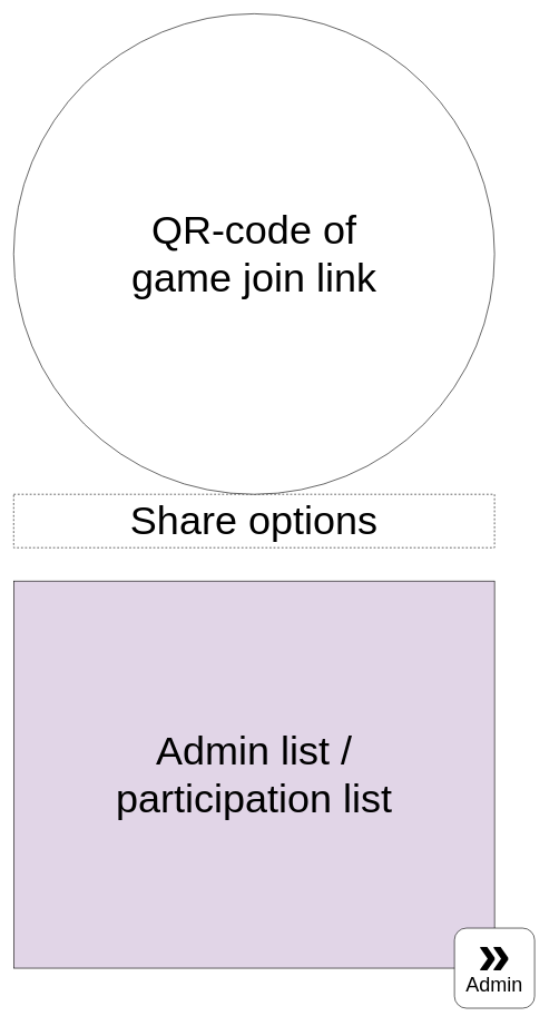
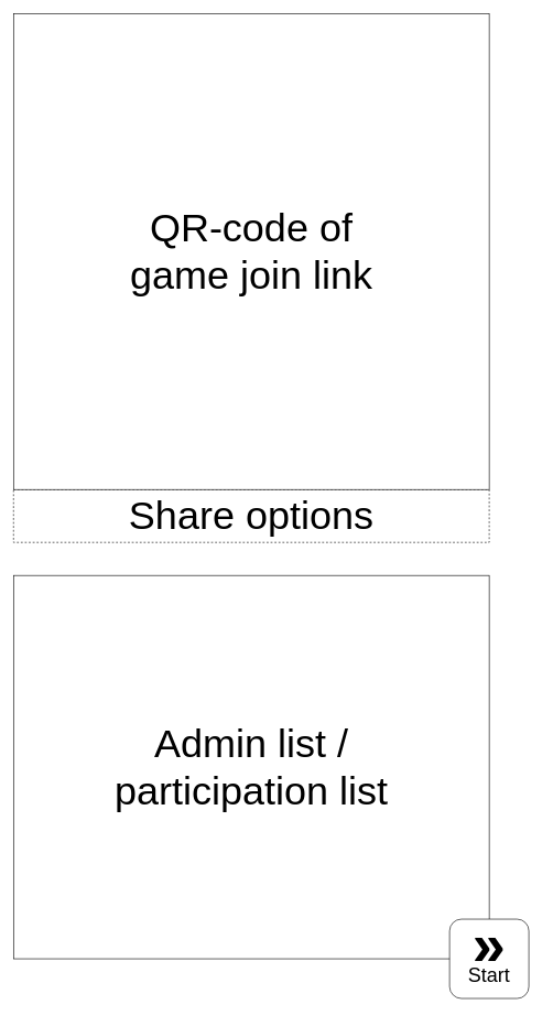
- <mxCell id="4" value="QR-code of &lt;br&gt;game join link" style="ellipse;whiteSpace=wrap;html=1;fontSize=60;" vertex="1" parent="2"><mxGeometry width="720" height="720" as="geometry" /></mxCell>
+ <mxCell id="4" value="QR-code of &lt;br&gt;game join link" style="rounded=0;whiteSpace=wrap;html=1;fontSize=60;" vertex="1" parent="2"><mxGeometry width="720" height="720" as="geometry" /></mxCell>
- <mxCell id="5" value="Admin list / &lt;br&gt;participation list" style="rounded=0;whiteSpace=wrap;html=1;fontSize=60;fillColor=#e1d5e7;" vertex="1" parent="1"><mxGeometry x="20" y="870" width="720" height="580" as="geometry" /></mxCell>
+ <mxCell id="5" value="Admin list / &lt;br&gt;participation list" style="rounded=0;whiteSpace=wrap;html=1;fontSize=60;" vertex="1" parent="1"><mxGeometry x="20" y="870" width="720" height="580" as="geometry" /></mxCell>
- <mxCell id="7" value="&lt;p style=&quot;line-height: 57%;&quot;&gt;&lt;font style=&quot;&quot;&gt;&lt;span style=&quot;font-weight: bold; font-size: 90px;&quot;&gt;»&lt;/span&gt;&lt;br&gt;&lt;font style=&quot;font-size: 30px;&quot;&gt;&lt;br&gt;Admin&lt;/font&gt;&lt;/font&gt;&lt;/p&gt;" style="ellipse;whiteSpace=wrap;html=1;aspect=fixed;fillColor=none;strokeColor=none;" vertex="1" parent="1"><mxGeometry x="665" y="1380" width="150" height="150" as="geometry" /></mxCell>
+ <mxCell id="7" value="&lt;p style=&quot;line-height: 57%;&quot;&gt;&lt;font style=&quot;&quot;&gt;&lt;span style=&quot;font-weight: bold; font-size: 90px;&quot;&gt;»&lt;/span&gt;&lt;br&gt;&lt;font style=&quot;font-size: 30px;&quot;&gt;&lt;br&gt;Start&lt;/font&gt;&lt;/font&gt;&lt;/p&gt;" style="ellipse;whiteSpace=wrap;html=1;aspect=fixed;fillColor=none;strokeColor=none;" vertex="1" parent="1"><mxGeometry x="665" y="1380" width="150" height="150" as="geometry" /></mxCell>
